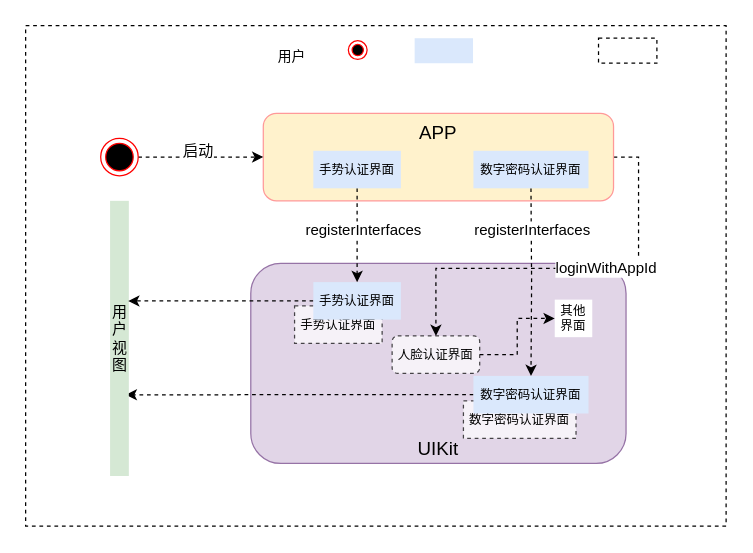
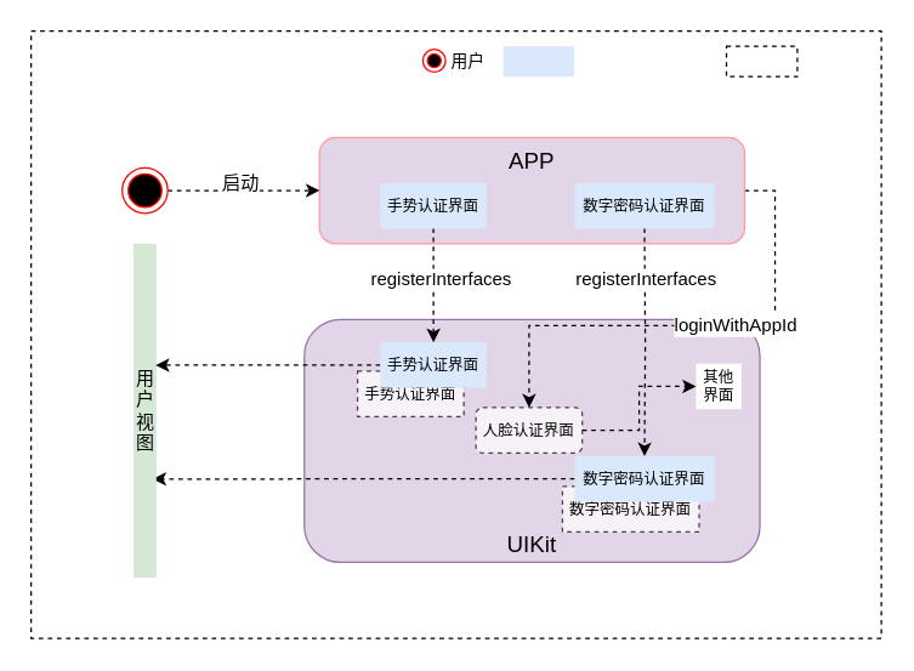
- <mxCell id="26" value="用户" style="text;html=1;strokeColor=none;fillColor=none;align=left;verticalAlign=middle;whiteSpace=wrap;rounded=0;dashed=1;fontSize=11;fontColor=none;" vertex="1" parent="1"><mxGeometry x="220" y="35" width="30" height="20" as="geometry" /></mxCell>
+ <mxCell id="26" value="用户" style="text;html=1;strokeColor=none;fillColor=none;align=left;verticalAlign=middle;whiteSpace=wrap;rounded=0;dashed=1;fontSize=11;fontColor=none;" vertex="1" parent="1"><mxGeometry x="295" y="30" width="30" height="20" as="geometry" /></mxCell>
- <mxCell id="5" value="APP" style="rounded=1;whiteSpace=wrap;html=1;fillColor=#fff2cc;strokeColor=#FF9999;horizontal=1;verticalAlign=top;fontSize=15;" vertex="1" parent="1"><mxGeometry x="210" y="90" width="280" height="70" as="geometry" /></mxCell>
+ <mxCell id="5" value="APP" style="rounded=1;whiteSpace=wrap;html=1;fillColor=#e1d5e7;strokeColor=#FF9999;horizontal=1;verticalAlign=top;fontSize=15;" vertex="1" parent="1"><mxGeometry x="210" y="90" width="280" height="70" as="geometry" /></mxCell>
- <mxCell id="8" value="其他界面" style="rounded=0;whiteSpace=wrap;html=1;gradientColor=none;fontSize=10;strokeColor=none;" vertex="1" parent="1"><mxGeometry x="443" y="239" width="30" height="30" as="geometry" /></mxCell>
+ <mxCell id="8" value="其他界面" style="rounded=0;whiteSpace=wrap;html=1;gradientColor=none;fontSize=10;strokeColor=none;" vertex="1" parent="1"><mxGeometry x="458" y="239" width="30" height="30" as="geometry" /></mxCell>
